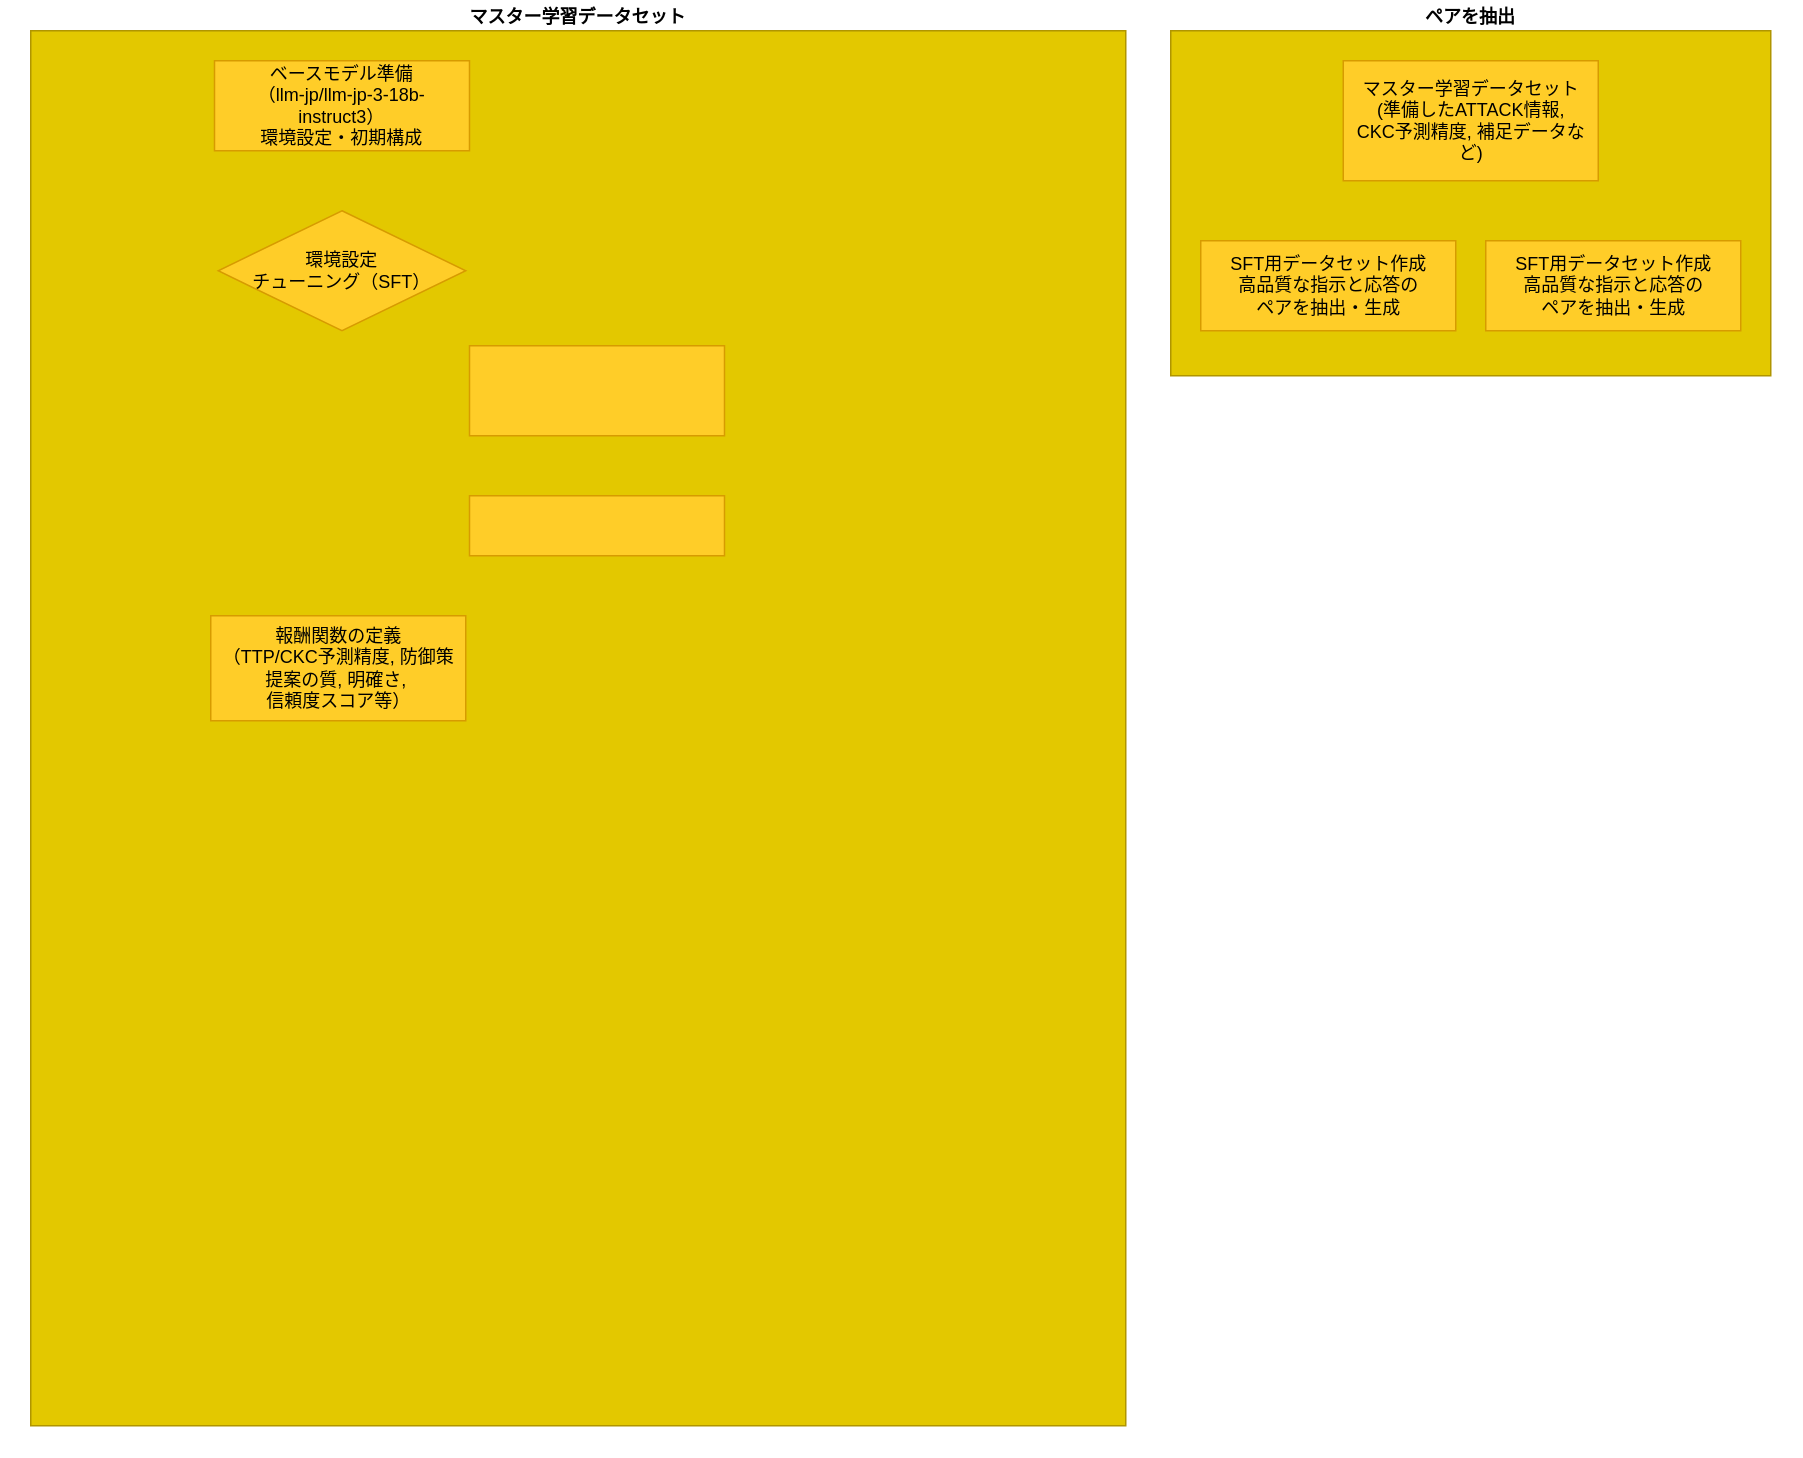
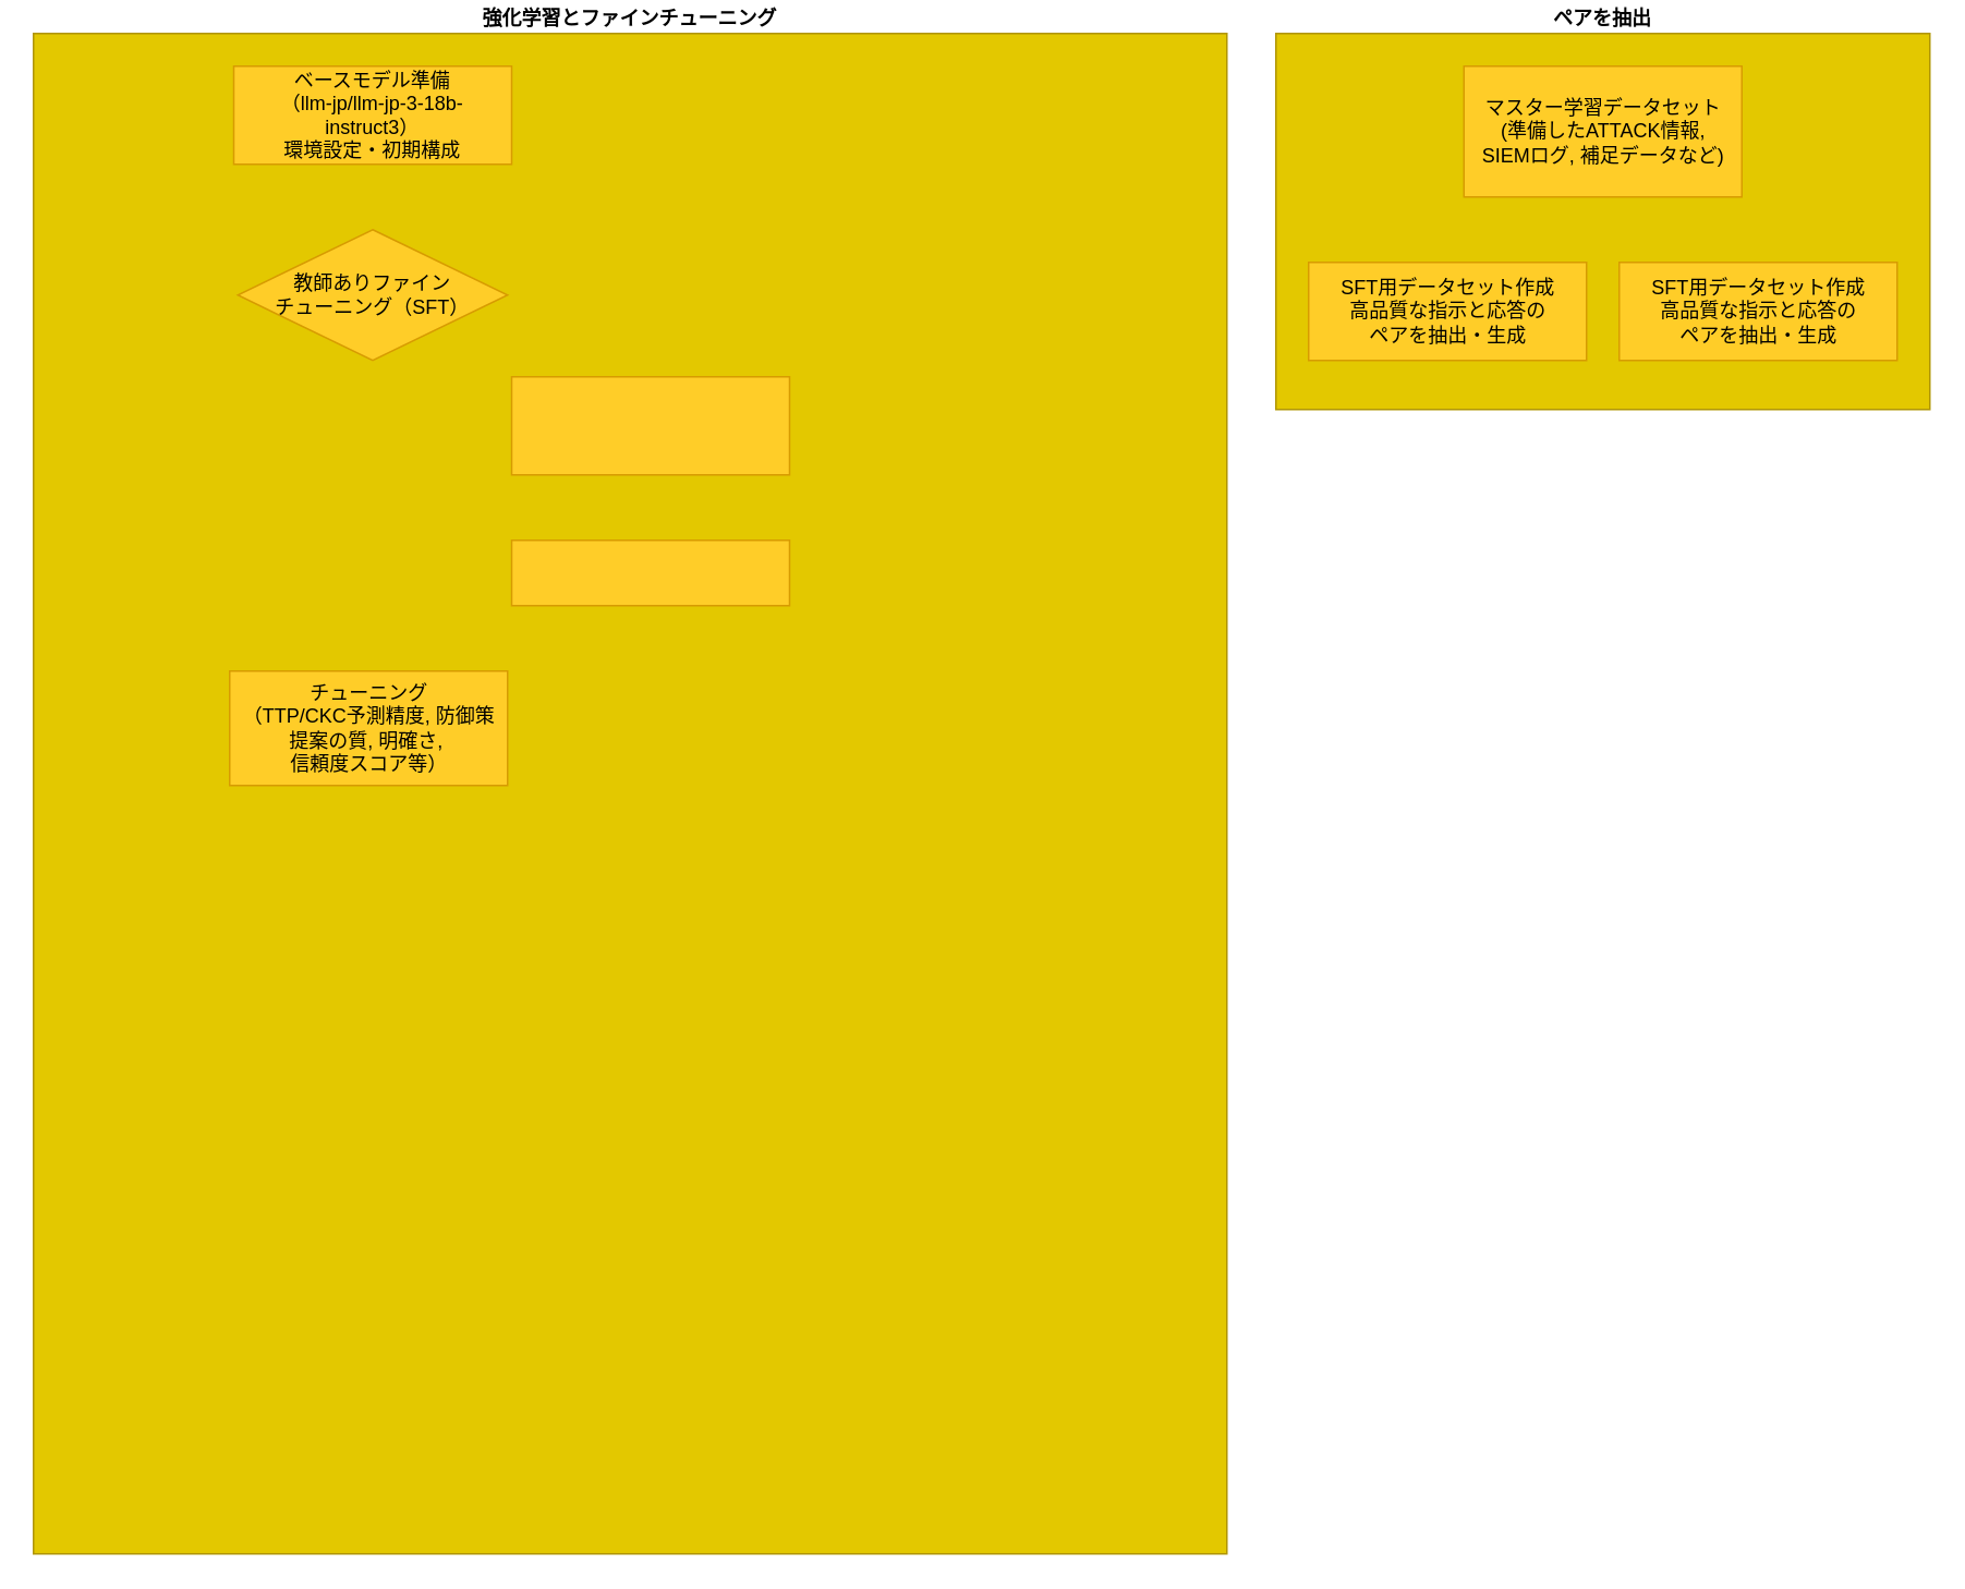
- <mxCell id="9" value="&lt;font style=&quot;&quot;&gt;&lt;b&gt;マスター学習データセット&lt;/b&gt;&lt;/font&gt;" style="whiteSpace=wrap;html=1;fillColor=light-dark(#E3C800,#FFFF99);strokeColor=#B09500;fontColor=light-dark(#000000,#000000);align=center;labelPosition=center;verticalLabelPosition=top;verticalAlign=bottom;shadow=0;" vertex="1" parent="1"><mxGeometry x="20" y="20" width="730" height="930" as="geometry" /></mxCell>
+ <mxCell id="9" value="&lt;font style=&quot;&quot;&gt;&lt;b&gt;強化学習とファインチューニング&lt;/b&gt;&lt;/font&gt;" style="whiteSpace=wrap;html=1;fillColor=light-dark(#E3C800,#FFFF99);strokeColor=#B09500;fontColor=light-dark(#000000,#000000);align=center;labelPosition=center;verticalLabelPosition=top;verticalAlign=bottom;shadow=0;" vertex="1" parent="1"><mxGeometry x="20" y="20" width="730" height="930" as="geometry" /></mxCell>
- <mxCell id="5" value="マスター学習データセット&#10;(準備したATTACK情報, &#10;CKC予測精度, 補足データなど)" style="text;strokeColor=none;align=center;fillColor=none;verticalAlign=middle;whiteSpace=wrap;rounded=0;fontColor=light-dark(#000000,#000000);" vertex="1" parent="1"><mxGeometry x="897.5" y="55" width="165" height="50" as="geometry" /></mxCell>
+ <mxCell id="5" value="マスター学習データセット&#10;(準備したATTACK情報, &#10;SIEMログ, 補足データなど)" style="text;strokeColor=none;align=center;fillColor=none;verticalAlign=middle;whiteSpace=wrap;rounded=0;fontColor=light-dark(#000000,#000000);" vertex="1" parent="1"><mxGeometry x="897.5" y="55" width="165" height="50" as="geometry" /></mxCell>
- <mxCell id="13" value="環境設定&#10;チューニング（SFT）" style="text;strokeColor=none;align=center;fillColor=none;verticalAlign=middle;rounded=0;fontColor=light-dark(#000000,#000000);fontFamily=Helvetica;labelBorderColor=none;textShadow=0;fontStyle=0;whiteSpace=wrap;labelBackgroundColor=none;fontSize=12;" vertex="1" parent="1"><mxGeometry x="145" y="157.5" width="165" height="45" as="geometry" /></mxCell>
+ <mxCell id="13" value="教師ありファイン&#10;チューニング（SFT）" style="text;strokeColor=none;align=center;fillColor=none;verticalAlign=middle;rounded=0;fontColor=light-dark(#000000,#000000);fontFamily=Helvetica;labelBorderColor=none;textShadow=0;fontStyle=0;whiteSpace=wrap;labelBackgroundColor=none;fontSize=12;" vertex="1" parent="1"><mxGeometry x="145" y="157.5" width="165" height="45" as="geometry" /></mxCell>
- <mxCell id="17" value="報酬関数の定義&#10;（TTP/CKC予測精度, 防御策提案の質, 明確さ, &#10;信頼度スコア等）" style="text;strokeColor=none;align=center;fillColor=none;verticalAlign=middle;rounded=0;fontColor=light-dark(#000000,#000000);fontFamily=Helvetica;labelBorderColor=none;textShadow=0;fontStyle=0;whiteSpace=wrap;labelBackgroundColor=none;fontSize=12;" vertex="1" parent="1"><mxGeometry x="142.5" y="415" width="165" height="60" as="geometry" /></mxCell>
+ <mxCell id="17" value="チューニング&#10;（TTP/CKC予測精度, 防御策提案の質, 明確さ, &#10;信頼度スコア等）" style="text;strokeColor=none;align=center;fillColor=none;verticalAlign=middle;rounded=0;fontColor=light-dark(#000000,#000000);fontFamily=Helvetica;labelBorderColor=none;textShadow=0;fontStyle=0;whiteSpace=wrap;labelBackgroundColor=none;fontSize=12;" vertex="1" parent="1"><mxGeometry x="142.5" y="415" width="165" height="60" as="geometry" /></mxCell>
